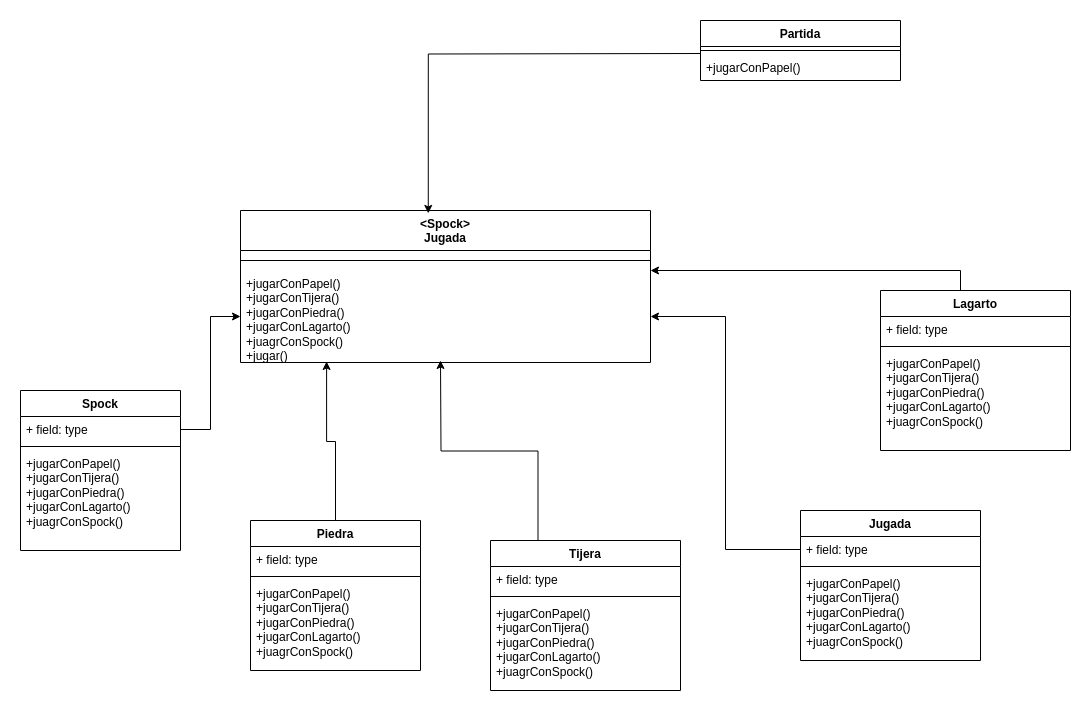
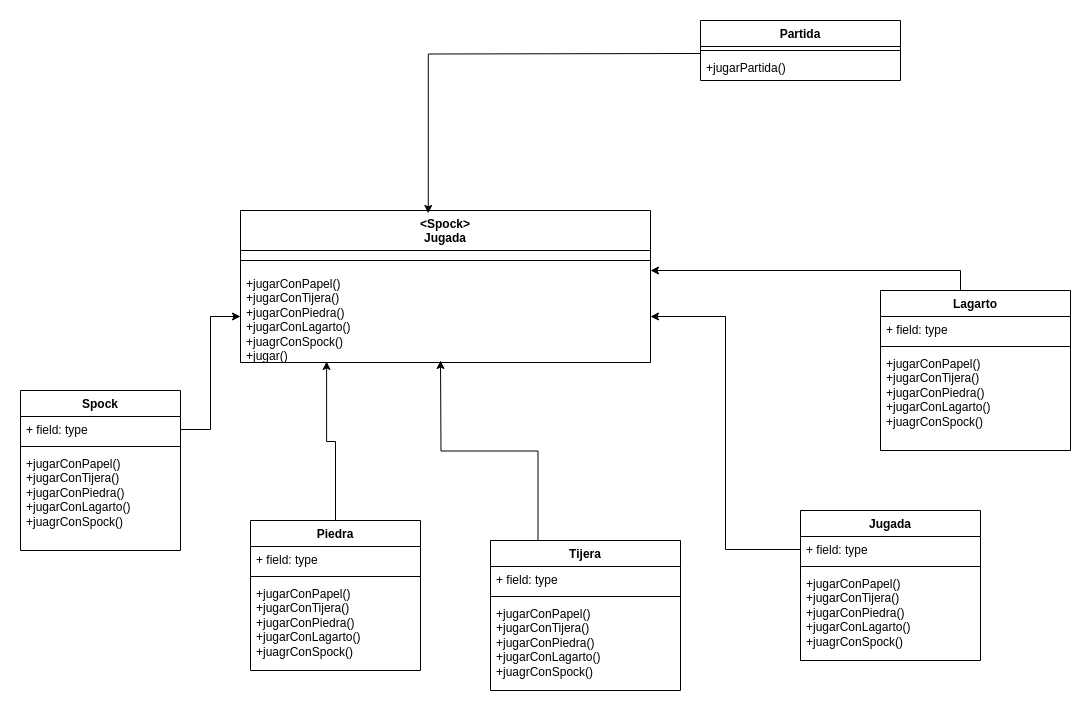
- <mxCell id="32" value="+jugarConPapel()" style="text;strokeColor=none;fillColor=none;align=left;verticalAlign=top;spacingLeft=4;spacingRight=4;overflow=hidden;rotatable=0;points=[[0,0.5],[1,0.5]];portConstraint=eastwest;whiteSpace=wrap;html=1;" vertex="1" parent="30"><mxGeometry y="34" width="200" height="26" as="geometry" /></mxCell>
+ <mxCell id="32" value="+jugarPartida()" style="text;strokeColor=none;fillColor=none;align=left;verticalAlign=top;spacingLeft=4;spacingRight=4;overflow=hidden;rotatable=0;points=[[0,0.5],[1,0.5]];portConstraint=eastwest;whiteSpace=wrap;html=1;" vertex="1" parent="30"><mxGeometry y="34" width="200" height="26" as="geometry" /></mxCell>
